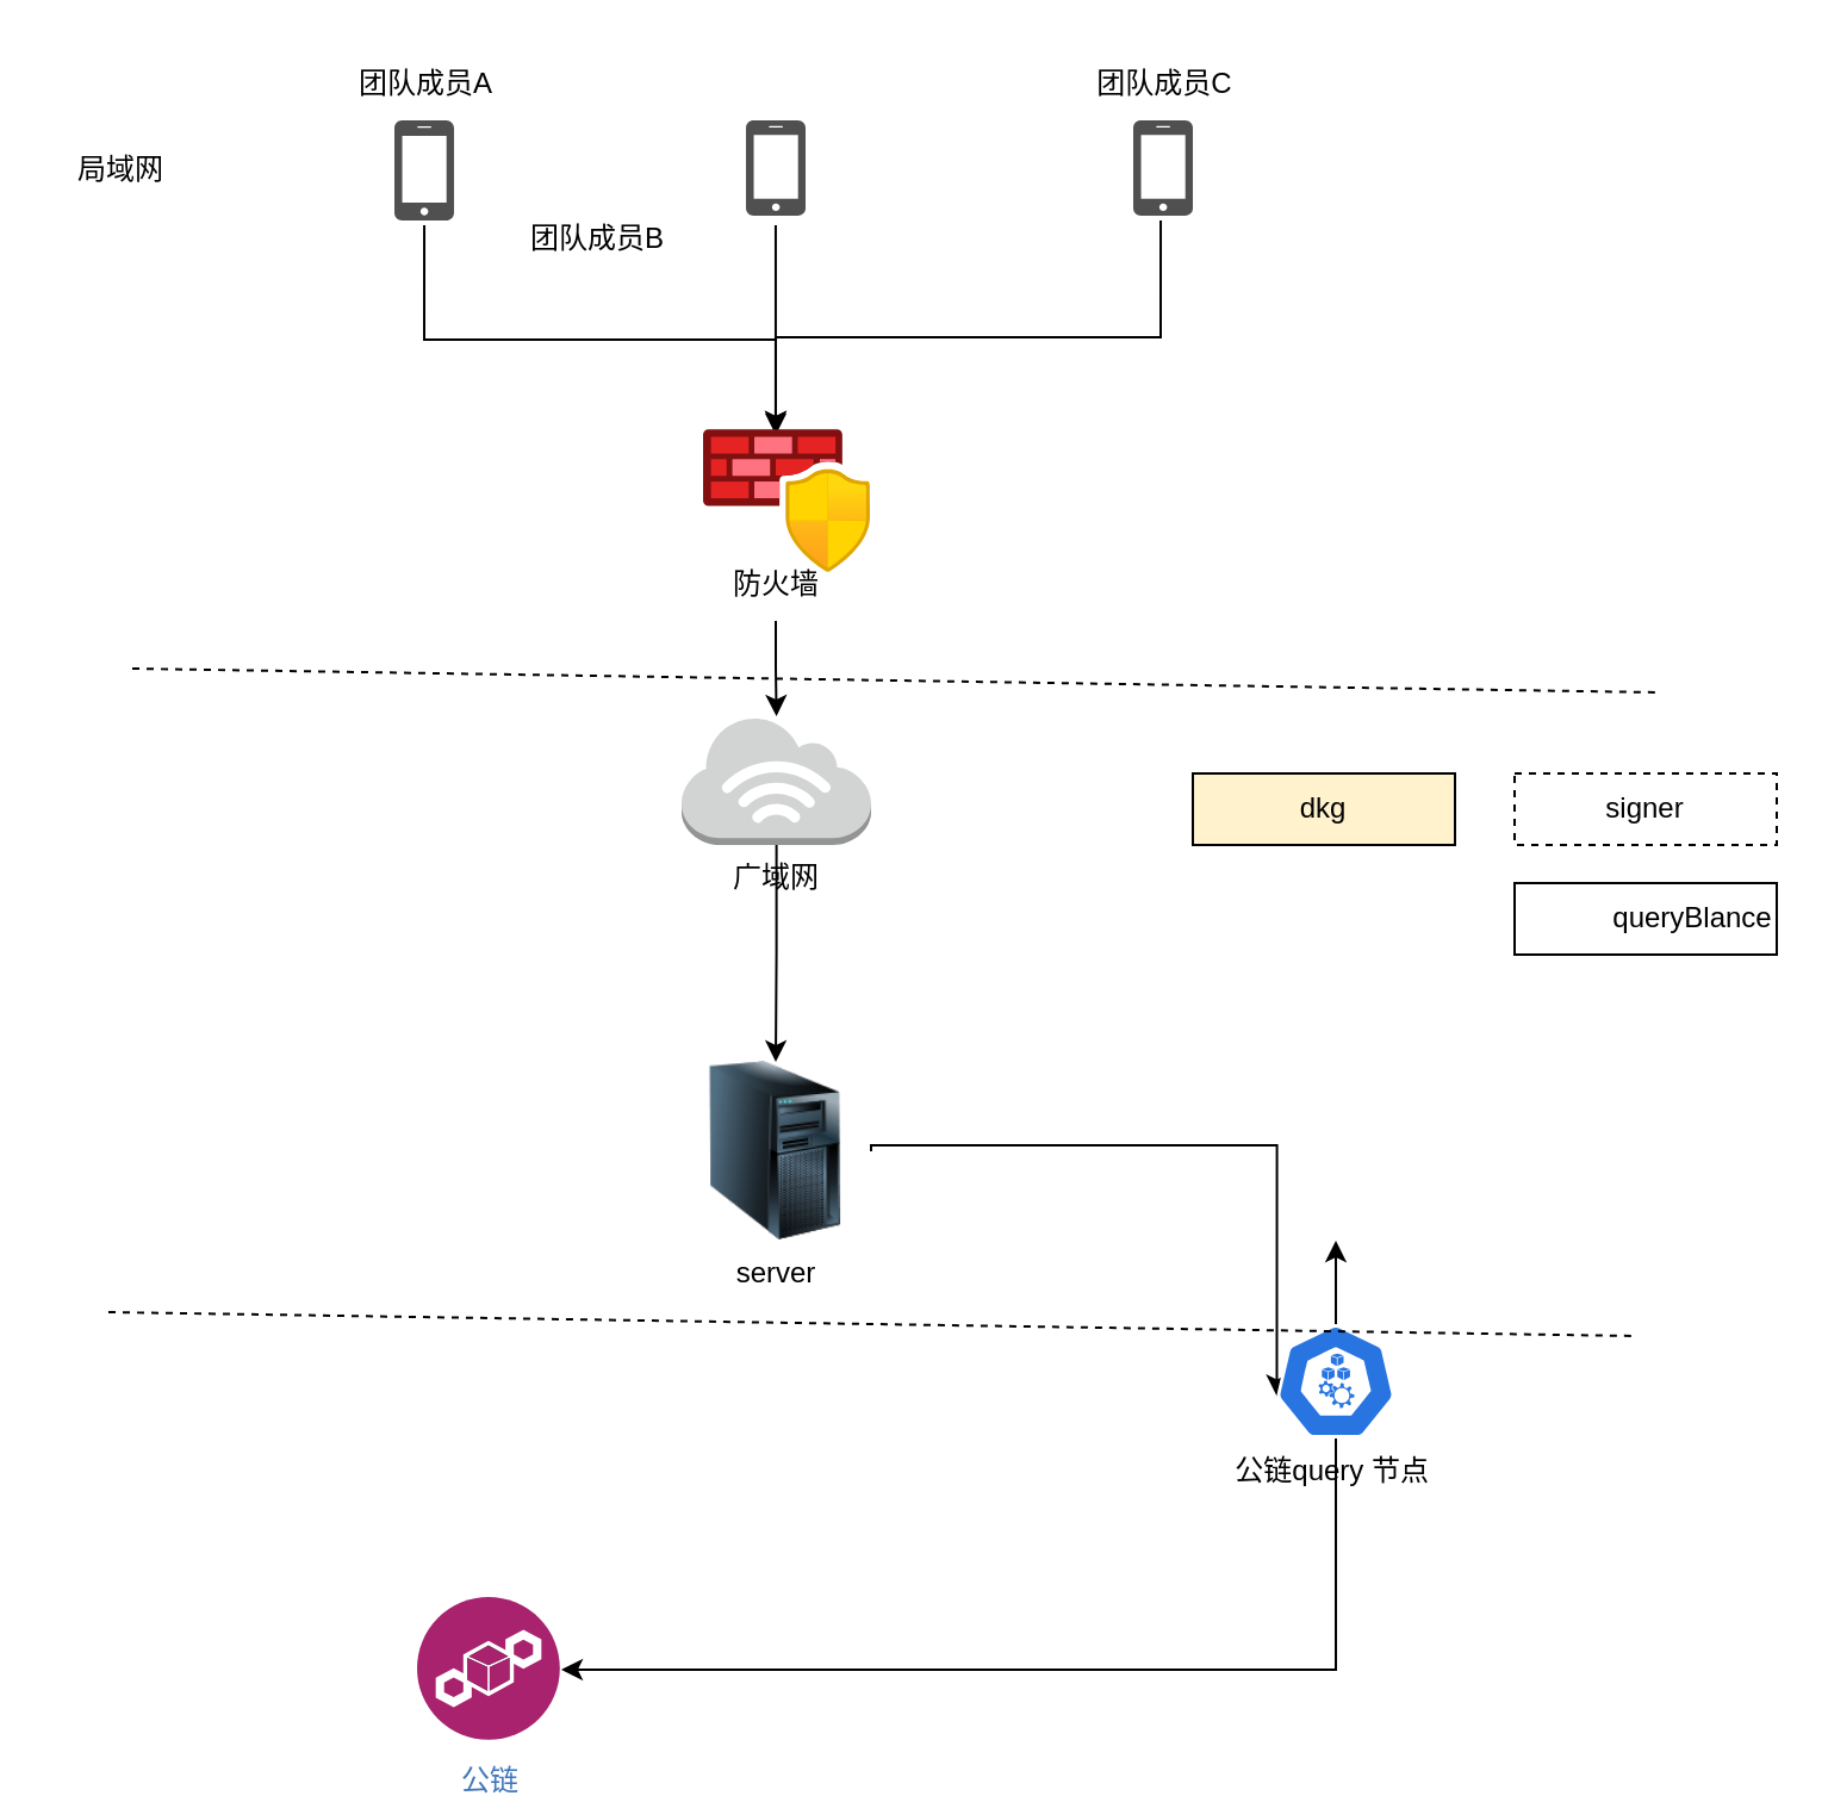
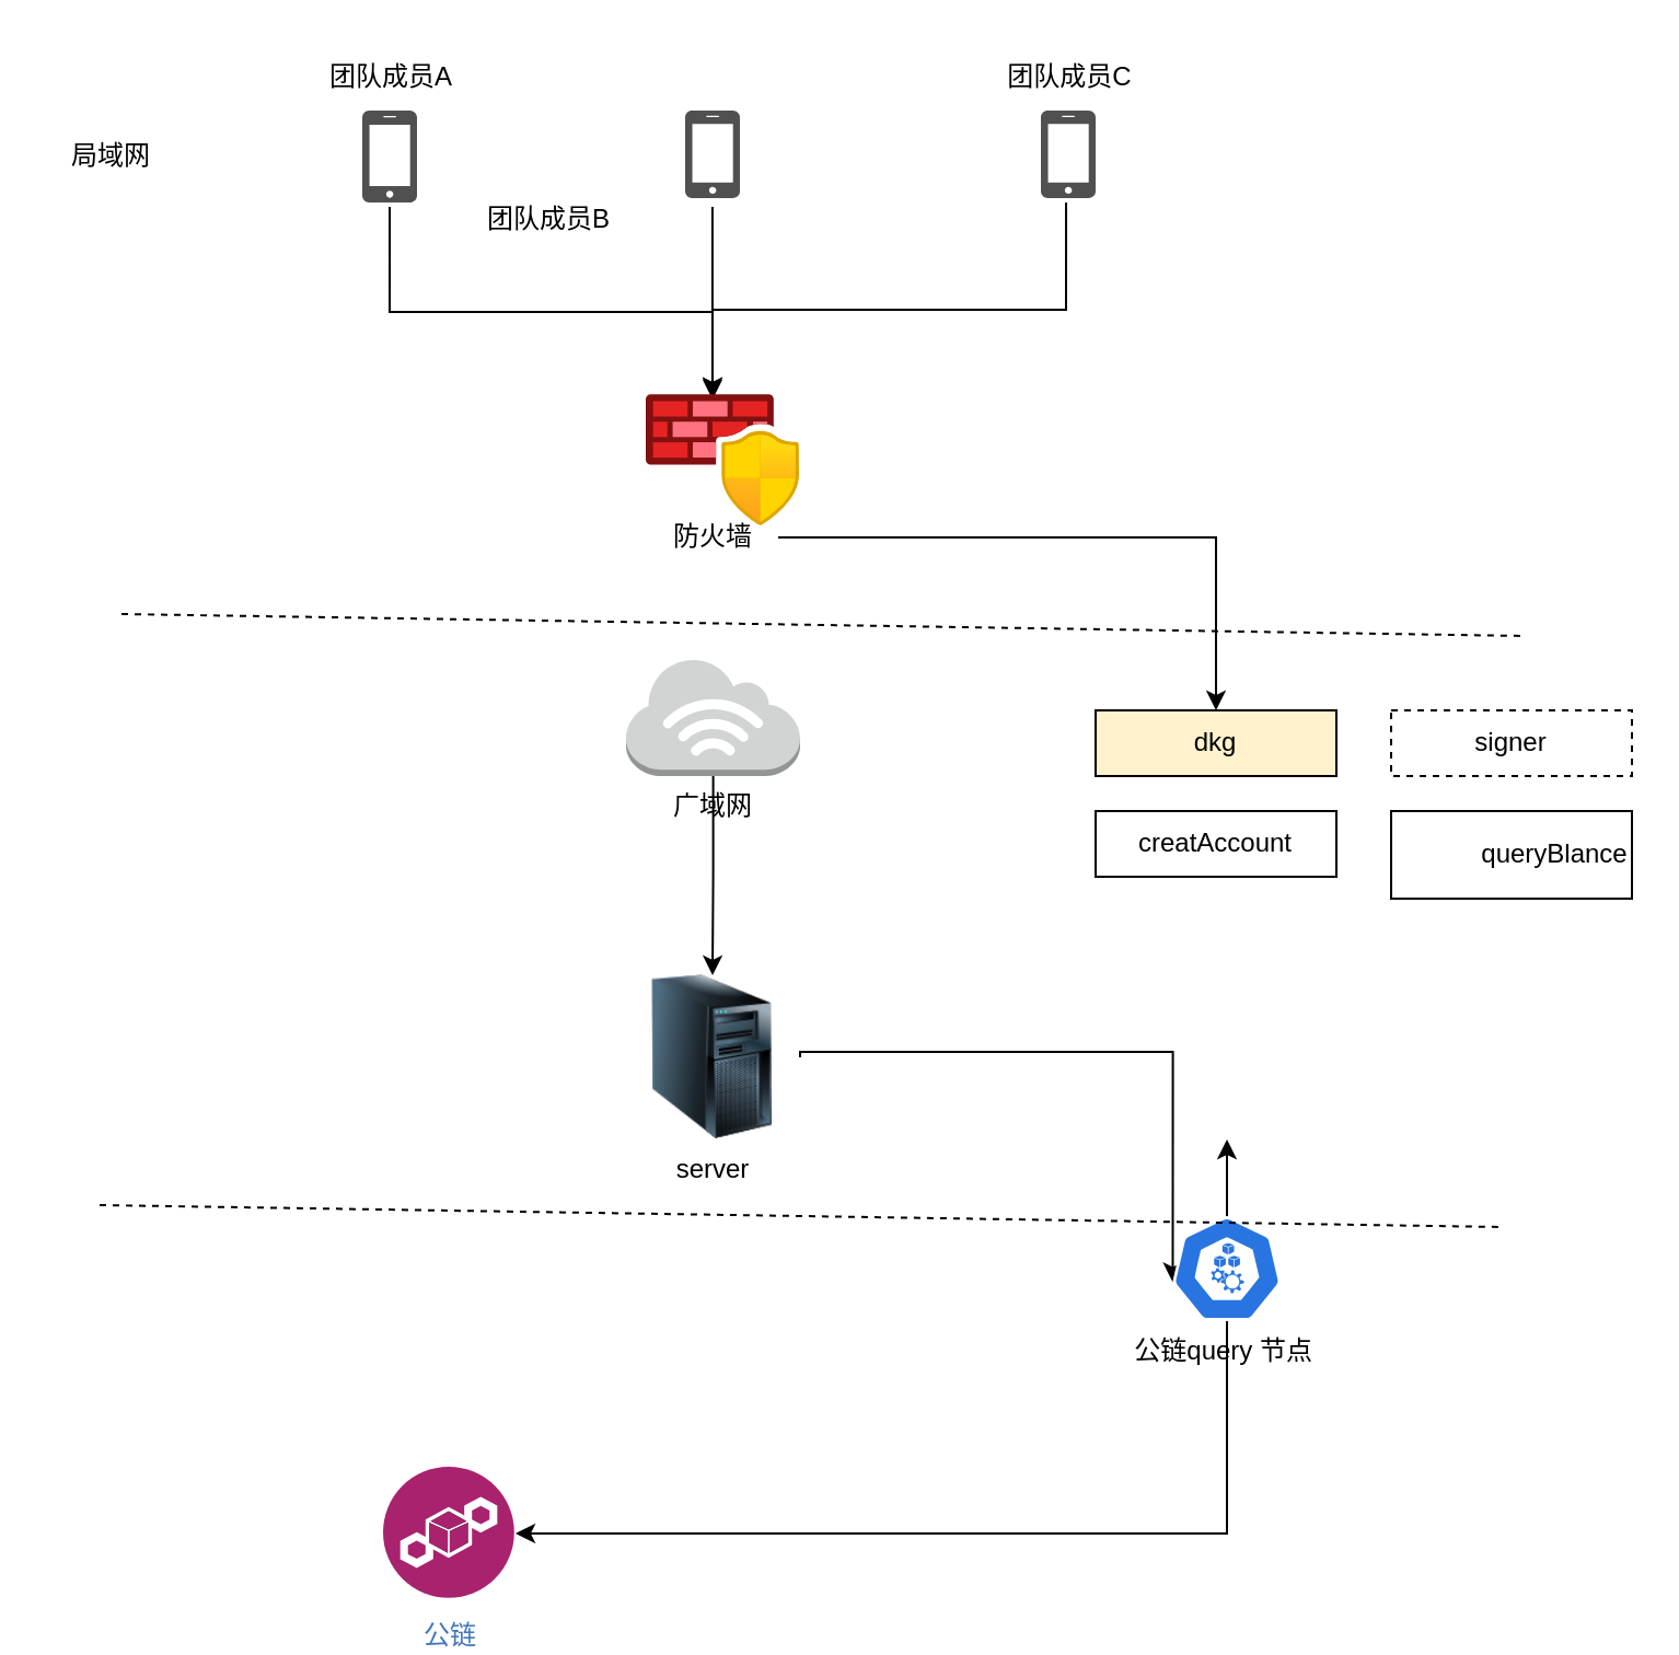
- <mxCell id="10" value="" style="edgeStyle=orthogonalEdgeStyle;rounded=0;orthogonalLoop=1;jettySize=auto;html=1;" edge="1" parent="1" source="11" target="13"><mxGeometry relative="1" as="geometry" /></mxCell>
+ <mxCell id="10" value="" style="edgeStyle=orthogonalEdgeStyle;rounded=0;orthogonalLoop=1;jettySize=auto;html=1;" edge="1" parent="1" source="11" target="24"><mxGeometry relative="1" as="geometry" /></mxCell>
+ <mxCell id="26" value="creatAccount" style="rounded=0;whiteSpace=wrap;html=1;" vertex="1" parent="1"><mxGeometry x="500" y="370" width="110" height="30" as="geometry" /></mxCell>
- <mxCell id="27" value="&lt;blockquote style=&quot;margin: 0 0 0 40px; border: none; padding: 0px;&quot;&gt;queryBlance&lt;/blockquote&gt;" style="rounded=0;whiteSpace=wrap;html=1;align=center;" vertex="1" parent="1"><mxGeometry x="635" y="370" width="110" height="30" as="geometry" /></mxCell>
+ <mxCell id="27" value="&lt;blockquote style=&quot;margin: 0 0 0 40px; border: none; padding: 0px;&quot;&gt;queryBlance&lt;/blockquote&gt;" style="rounded=0;whiteSpace=wrap;html=1;align=center;" vertex="1" parent="1"><mxGeometry x="635" y="370" width="110" height="40" as="geometry" /></mxCell>
